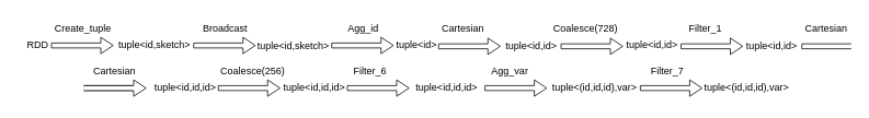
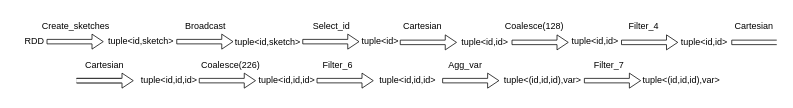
- <mxCell id="35" value="Create_tuple" style="text;html=1;align=center;verticalAlign=middle;resizable=0;points=[];autosize=1;strokeColor=none;fillColor=none;" vertex="1" parent="1"><mxGeometry x="44.5" y="20" width="110" height="30" as="geometry" /></mxCell>
+ <mxCell id="35" value="Create_sketches" style="text;html=1;align=center;verticalAlign=middle;resizable=0;points=[];autosize=1;strokeColor=none;fillColor=none;" vertex="1" parent="1"><mxGeometry x="44.5" y="20" width="110" height="30" as="geometry" /></mxCell>
- <mxCell id="29" value="Agg_id" style="text;html=1;align=center;verticalAlign=middle;resizable=0;points=[];autosize=1;strokeColor=none;fillColor=none;" vertex="1" parent="1"><mxGeometry x="405.5" y="20" width="70" height="30" as="geometry" /></mxCell>
+ <mxCell id="29" value="Select_id" style="text;html=1;align=center;verticalAlign=middle;resizable=0;points=[];autosize=1;strokeColor=none;fillColor=none;" vertex="1" parent="1"><mxGeometry x="405.5" y="20" width="70" height="30" as="geometry" /></mxCell>
- <mxCell id="9" value="Coalesce(728)" style="text;html=1;strokeColor=none;fillColor=none;align=center;verticalAlign=middle;whiteSpace=wrap;rounded=0;" parent="1" vertex="1"><mxGeometry x="682" y="20" width="60" height="30" as="geometry" /></mxCell>
+ <mxCell id="9" value="Coalesce(128)" style="text;html=1;strokeColor=none;fillColor=none;align=center;verticalAlign=middle;whiteSpace=wrap;rounded=0;" parent="1" vertex="1"><mxGeometry x="682" y="20" width="60" height="30" as="geometry" /></mxCell>
- <mxCell id="6" value="Filter_1" style="text;html=1;strokeColor=none;fillColor=none;align=center;verticalAlign=middle;whiteSpace=wrap;rounded=0;" parent="1" vertex="1"><mxGeometry x="828" y="20" width="60" height="30" as="geometry" /></mxCell>
+ <mxCell id="6" value="Filter_4" style="text;html=1;strokeColor=none;fillColor=none;align=center;verticalAlign=middle;whiteSpace=wrap;rounded=0;" parent="1" vertex="1"><mxGeometry x="828" y="20" width="60" height="30" as="geometry" /></mxCell>
- <mxCell id="13" value="Coalesce(256)" style="text;html=1;strokeColor=none;fillColor=none;align=center;verticalAlign=middle;whiteSpace=wrap;rounded=0;" parent="1" vertex="1"><mxGeometry x="276.5" y="71" width="60" height="30" as="geometry" /></mxCell>
+ <mxCell id="13" value="Coalesce(226)" style="text;html=1;strokeColor=none;fillColor=none;align=center;verticalAlign=middle;whiteSpace=wrap;rounded=0;" parent="1" vertex="1"><mxGeometry x="276.5" y="71" width="60" height="30" as="geometry" /></mxCell>
